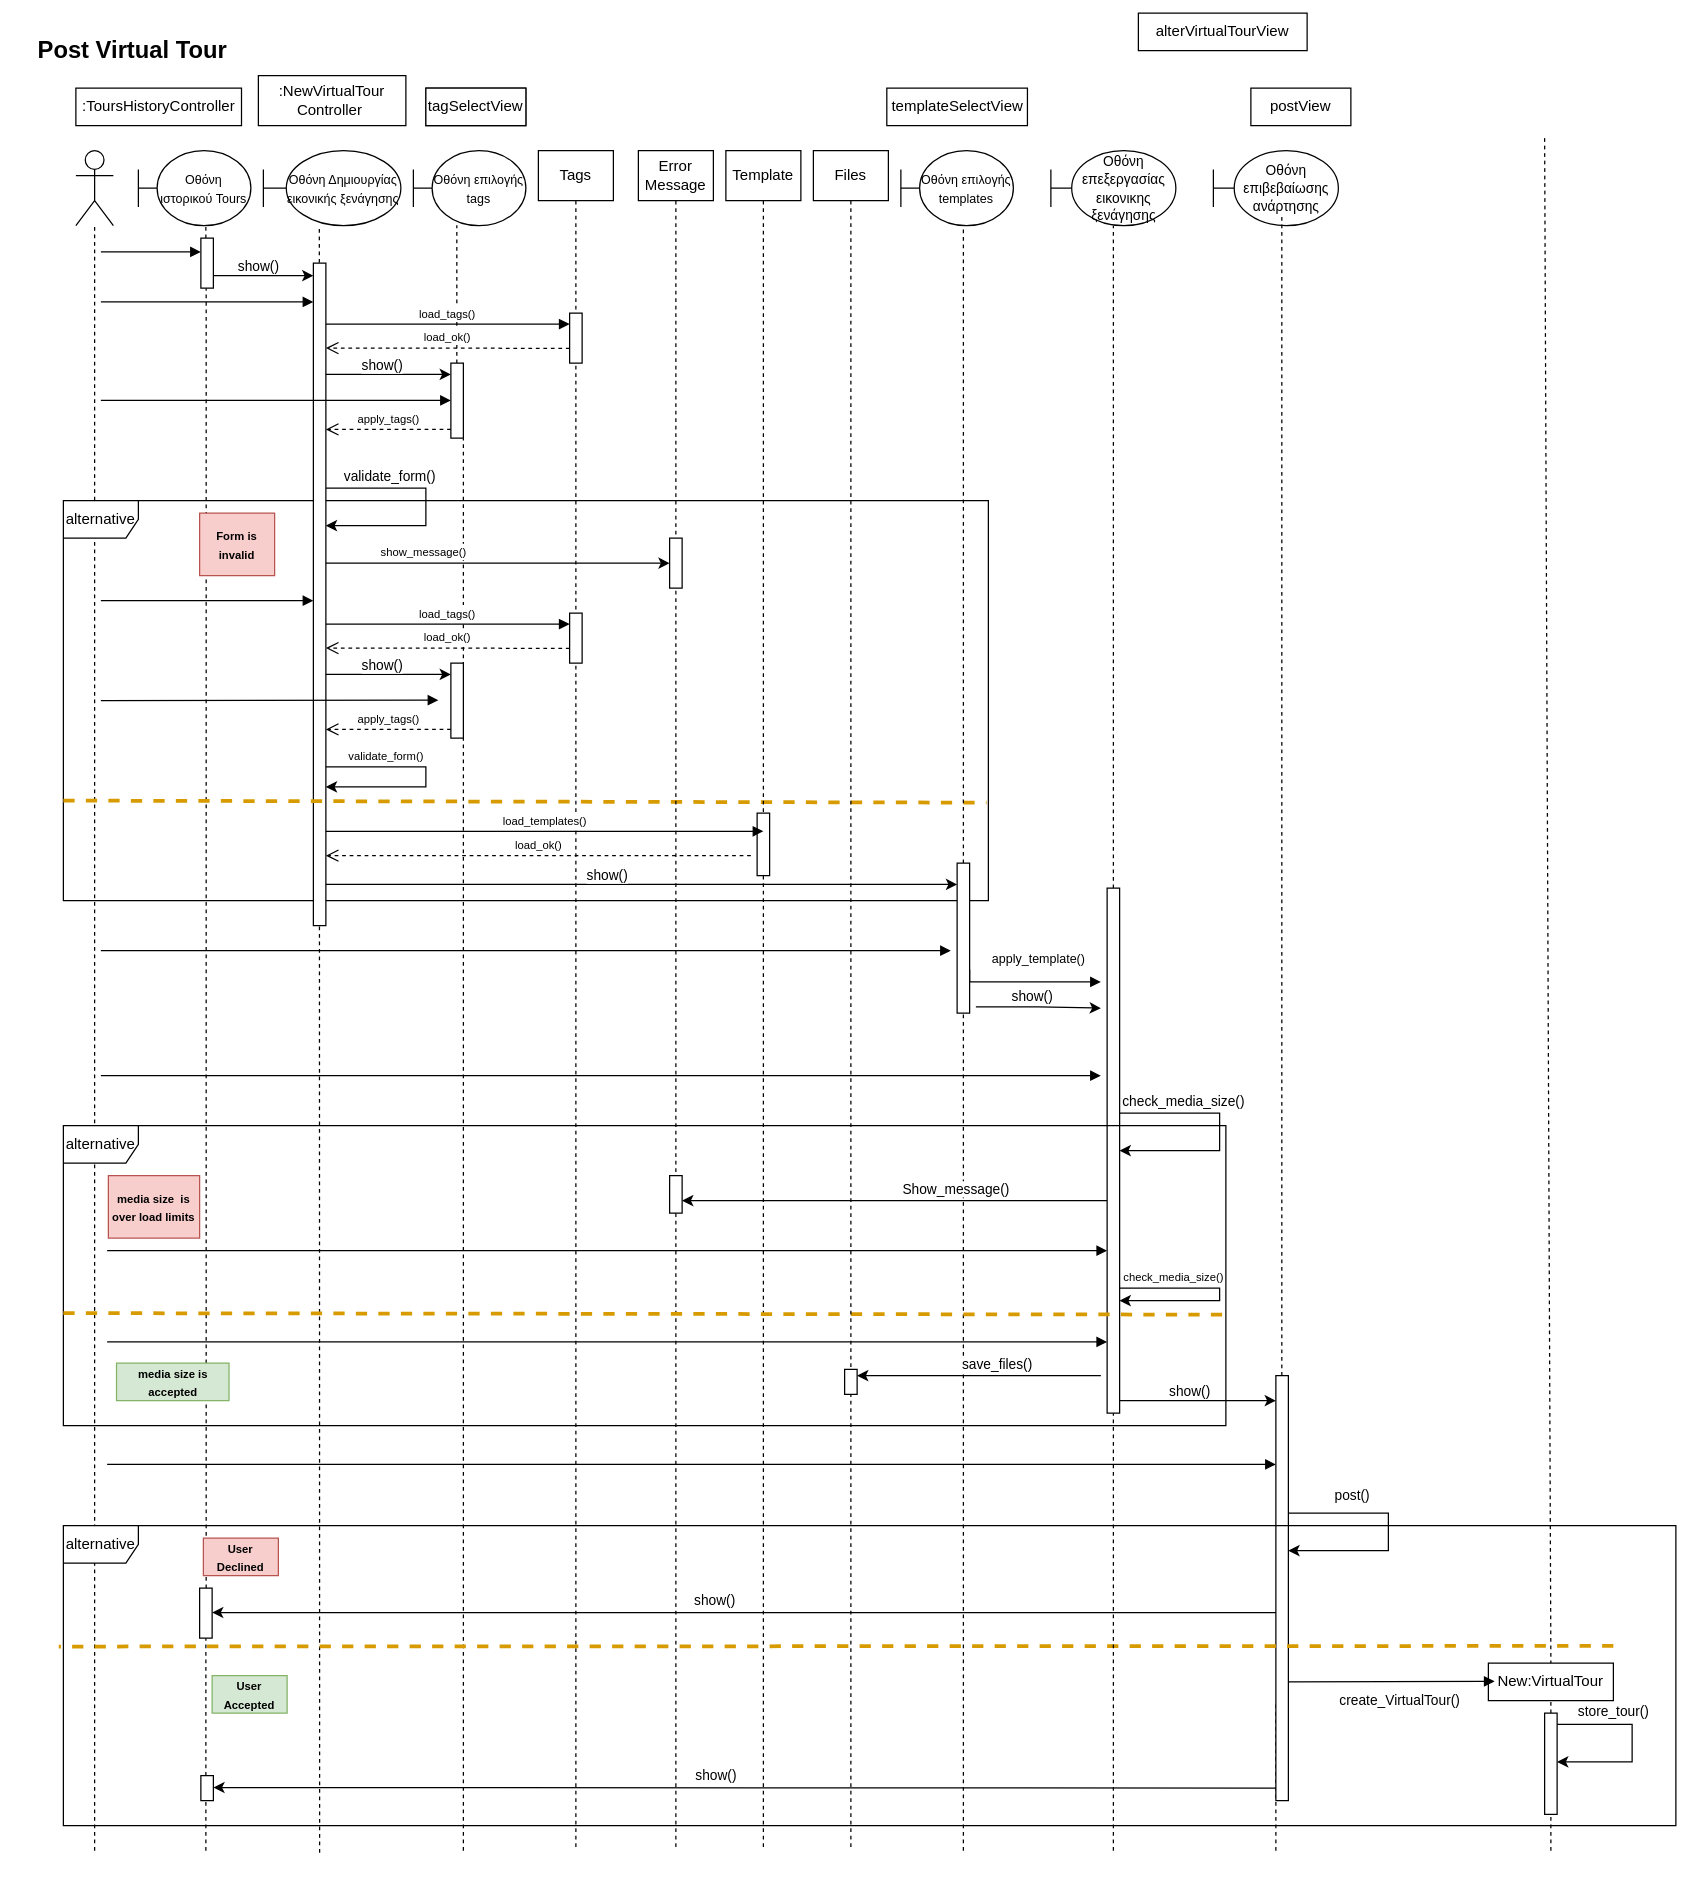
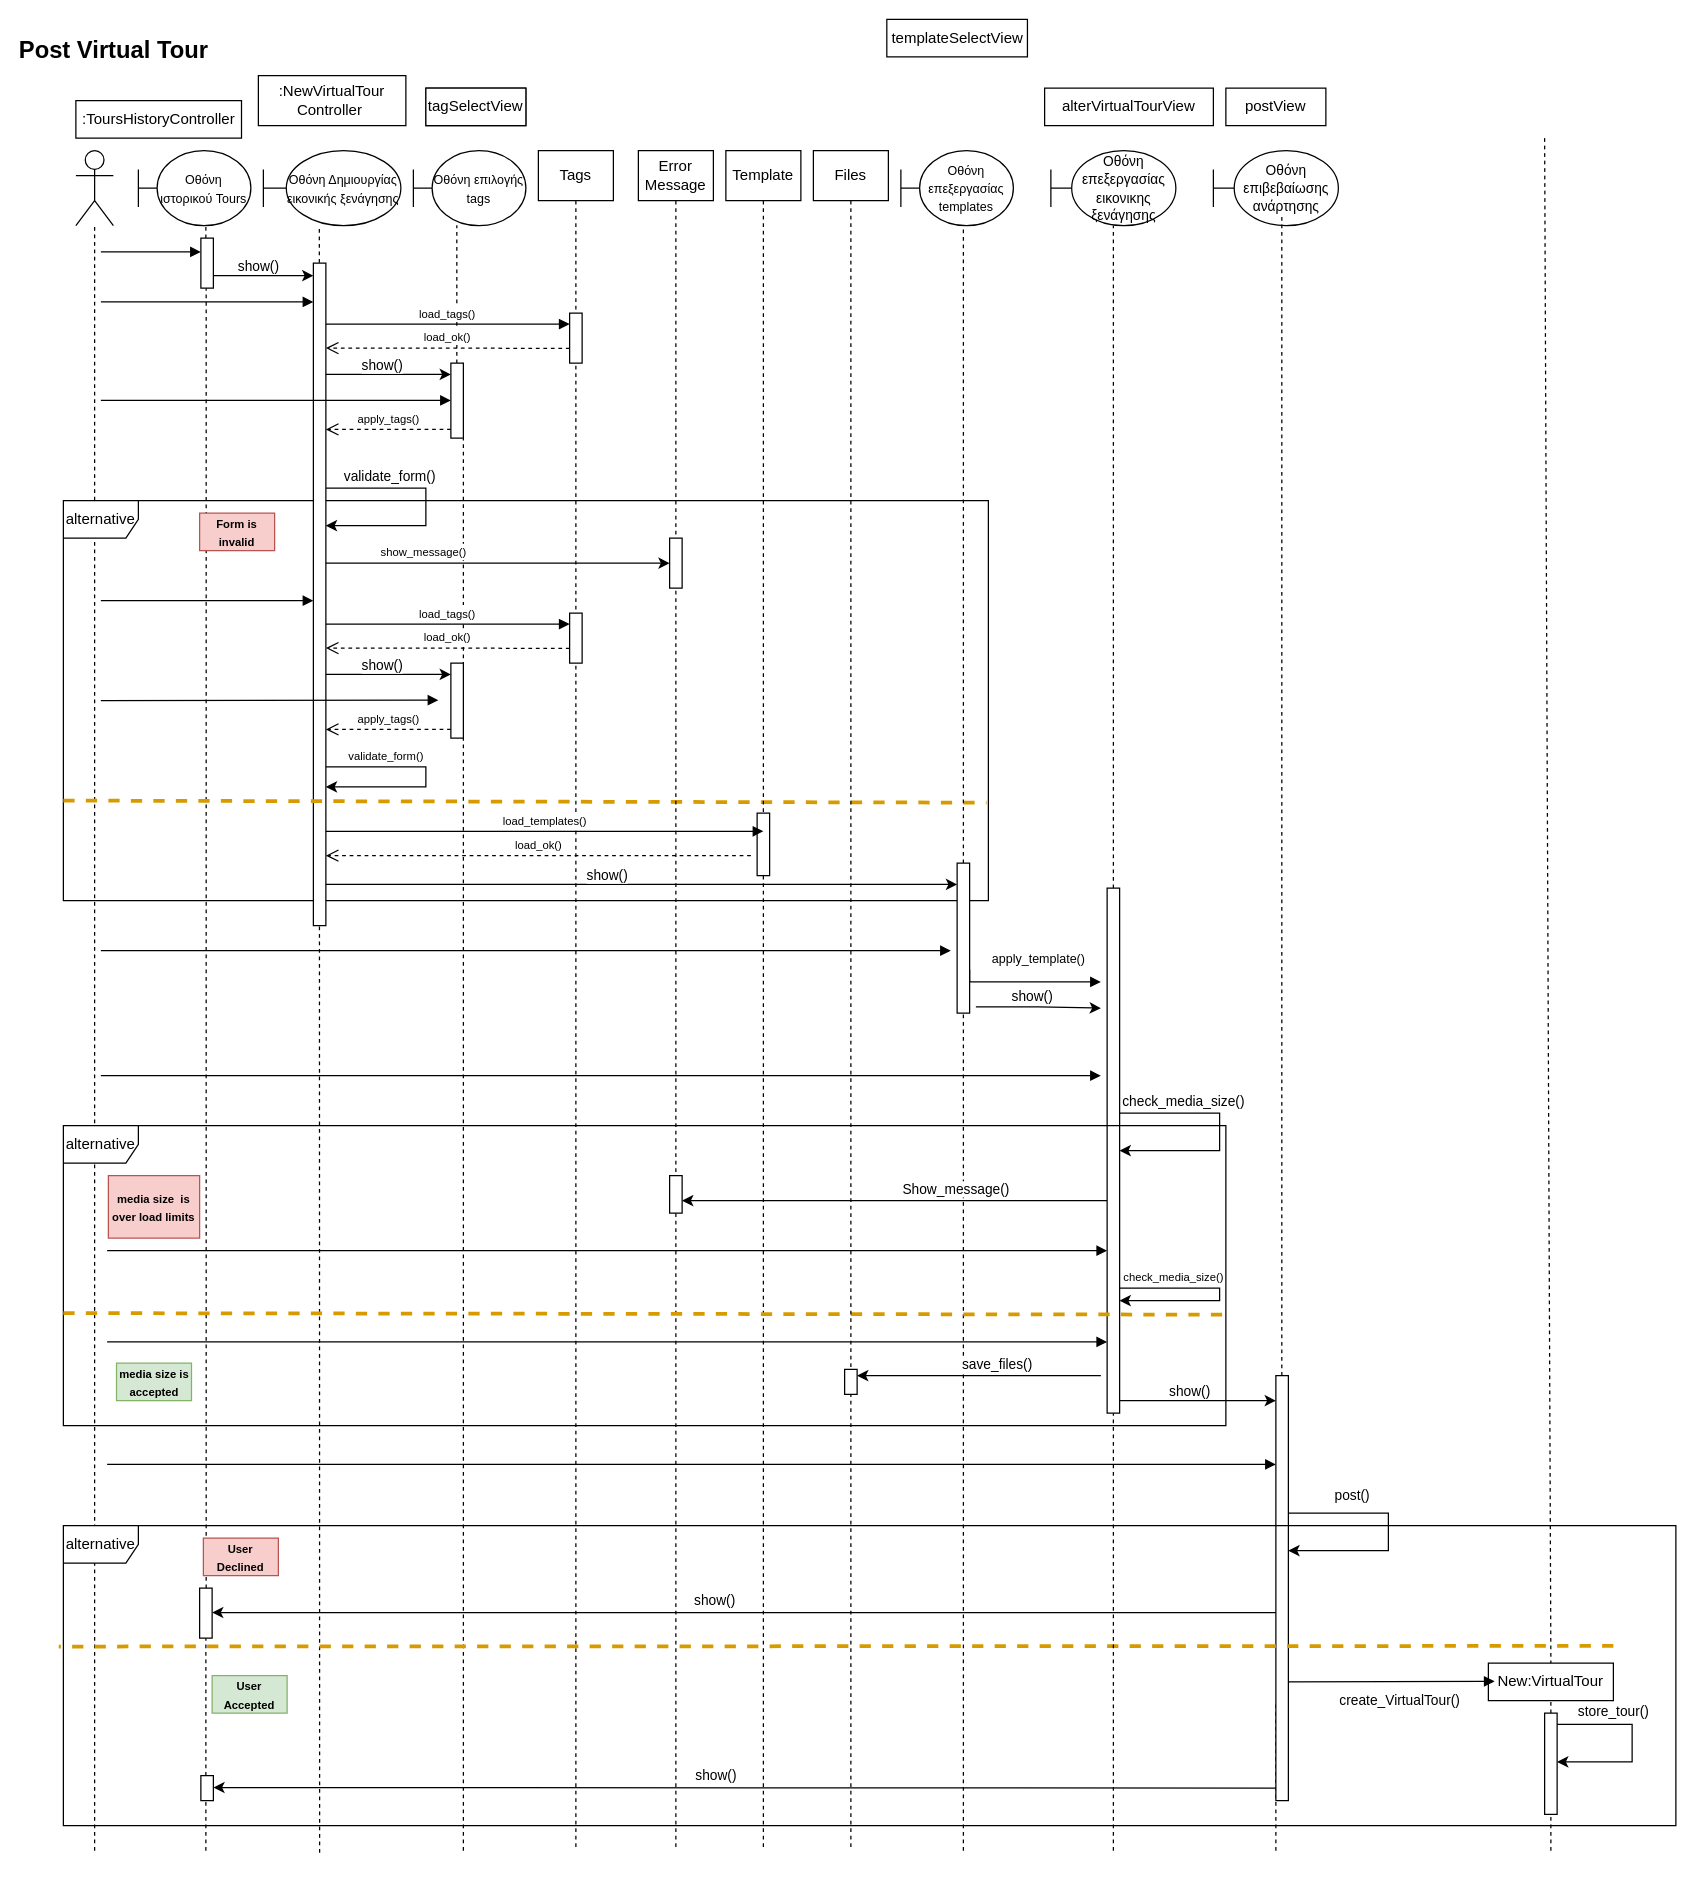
- <mxCell id="118" value="alterVirtualTourView" style="rounded=0;whiteSpace=wrap;html=1;" vertex="1" parent="1"><mxGeometry x="910" y="10" width="135" height="30" as="geometry" /></mxCell>
+ <mxCell id="118" value="alterVirtualTourView" style="rounded=0;whiteSpace=wrap;html=1;" vertex="1" parent="1"><mxGeometry x="835" y="70" width="135" height="30" as="geometry" /></mxCell>
- <mxCell id="112" value="&lt;b&gt;&lt;font style=&quot;font-size: 19px;&quot;&gt;Post Virtual Tour&lt;/font&gt;&lt;/b&gt;" style="text;html=1;align=center;verticalAlign=middle;resizable=0;points=[];autosize=1;strokeColor=none;fillColor=none;" vertex="1" parent="1"><mxGeometry width="170" height="40" as="geometry" x="20" y="20" /></mxCell>
+ <mxCell id="112" value="&lt;b&gt;&lt;font style=&quot;font-size: 19px;&quot;&gt;Post Virtual Tour&lt;/font&gt;&lt;/b&gt;" style="text;html=1;align=center;verticalAlign=middle;resizable=0;points=[];autosize=1;strokeColor=none;fillColor=none;" vertex="1" parent="1"><mxGeometry x="5" y="20" width="170" height="40" as="geometry" /></mxCell>
- <mxCell id="113" value="&lt;font style=&quot;font-size: 12px;&quot;&gt;:ToursHistoryController&lt;/font&gt;" style="rounded=0;whiteSpace=wrap;html=1;" vertex="1" parent="1"><mxGeometry x="60" y="70" width="132.5" height="30" as="geometry" /></mxCell>
+ <mxCell id="113" value="&lt;font style=&quot;font-size: 12px;&quot;&gt;:ToursHistoryController&lt;/font&gt;" style="rounded=0;whiteSpace=wrap;html=1;" vertex="1" parent="1"><mxGeometry x="60" y="80" width="132.5" height="30" as="geometry" /></mxCell>
- <mxCell id="117" value="templateSelectView" style="rounded=0;whiteSpace=wrap;html=1;" vertex="1" parent="1"><mxGeometry x="708.75" y="70" width="112.5" height="30" as="geometry" /></mxCell>
+ <mxCell id="117" value="templateSelectView" style="rounded=0;whiteSpace=wrap;html=1;" vertex="1" parent="1"><mxGeometry x="708.75" y="15" width="112.5" height="30" as="geometry" /></mxCell>
- <mxCell id="119" value="postView" style="rounded=0;whiteSpace=wrap;html=1;" vertex="1" parent="1"><mxGeometry x="1000" y="70" width="80" height="30" as="geometry" /></mxCell>
+ <mxCell id="119" value="postView" style="rounded=0;whiteSpace=wrap;html=1;" vertex="1" parent="1"><mxGeometry x="980" y="70" width="80" height="30" as="geometry" /></mxCell>
- <mxCell id="72" value="&lt;font style=&quot;font-size: 10px;&quot;&gt;Οθόνη επιλογής templates&lt;/font&gt;" style="shape=umlBoundary;whiteSpace=wrap;html=1;" vertex="1" parent="1"><mxGeometry x="720" y="120" width="90" height="60" as="geometry" /></mxCell>
+ <mxCell id="72" value="&lt;font style=&quot;font-size: 10px;&quot;&gt;Οθόνη επεξεργασίας templates&lt;/font&gt;" style="shape=umlBoundary;whiteSpace=wrap;html=1;" vertex="1" parent="1"><mxGeometry x="720" y="120" width="90" height="60" as="geometry" /></mxCell>
- <mxCell id="46" value="&lt;font style=&quot;font-size: 9px;&quot;&gt;&lt;b&gt;Form is invalid&lt;/b&gt;&lt;/font&gt;" style="text;html=1;strokeColor=#b85450;fillColor=#f8cecc;align=center;verticalAlign=middle;whiteSpace=wrap;rounded=0;" vertex="1" parent="1"><mxGeometry x="159" y="410" width="60" height="50" as="geometry" /></mxCell>
+ <mxCell id="46" value="&lt;font style=&quot;font-size: 9px;&quot;&gt;&lt;b&gt;Form is invalid&lt;/b&gt;&lt;/font&gt;" style="text;html=1;strokeColor=#b85450;fillColor=#f8cecc;align=center;verticalAlign=middle;whiteSpace=wrap;rounded=0;" vertex="1" parent="1"><mxGeometry x="159" y="410" width="60" height="30" as="geometry" /></mxCell>
- <mxCell id="94" value="&lt;font style=&quot;font-size: 9px;&quot;&gt;&lt;b&gt;media size is accepted&lt;br&gt;&lt;/b&gt;&lt;/font&gt;" style="text;html=1;strokeColor=#82b366;fillColor=#d5e8d4;align=center;verticalAlign=middle;whiteSpace=wrap;rounded=0;" vertex="1" parent="1"><mxGeometry x="92.5" y="1090" width="90" height="30" as="geometry" /></mxCell>
+ <mxCell id="94" value="&lt;font style=&quot;font-size: 9px;&quot;&gt;&lt;b&gt;media size is accepted&lt;br&gt;&lt;/b&gt;&lt;/font&gt;" style="text;html=1;strokeColor=#82b366;fillColor=#d5e8d4;align=center;verticalAlign=middle;whiteSpace=wrap;rounded=0;" vertex="1" parent="1"><mxGeometry x="92.5" y="1090" width="60" height="30" as="geometry" /></mxCell>
